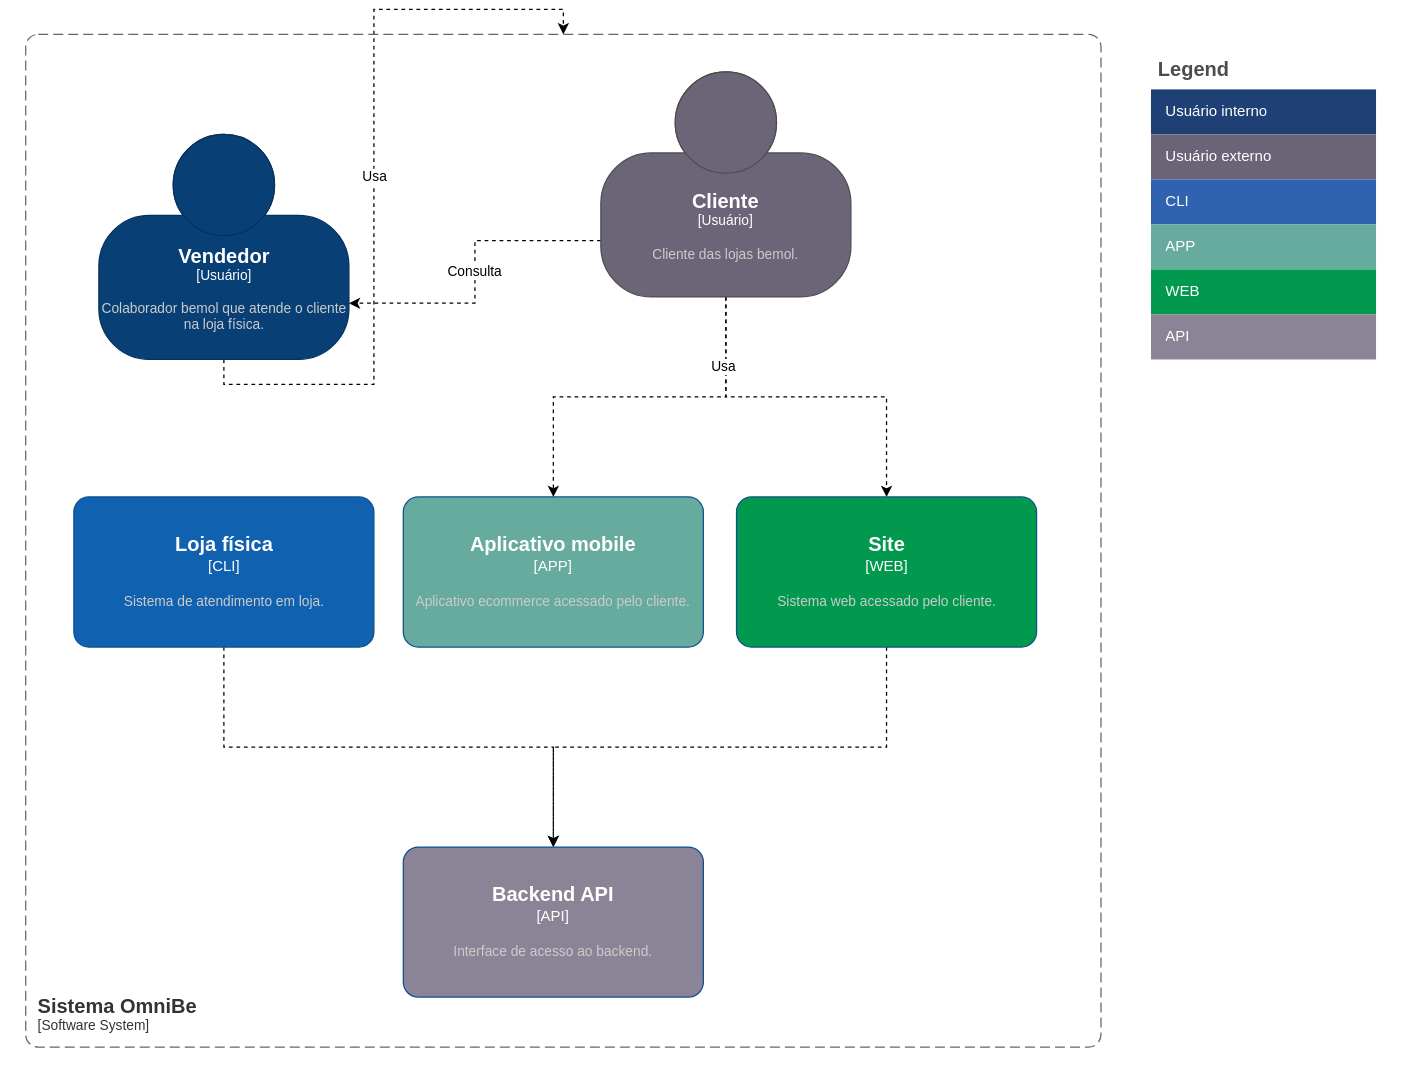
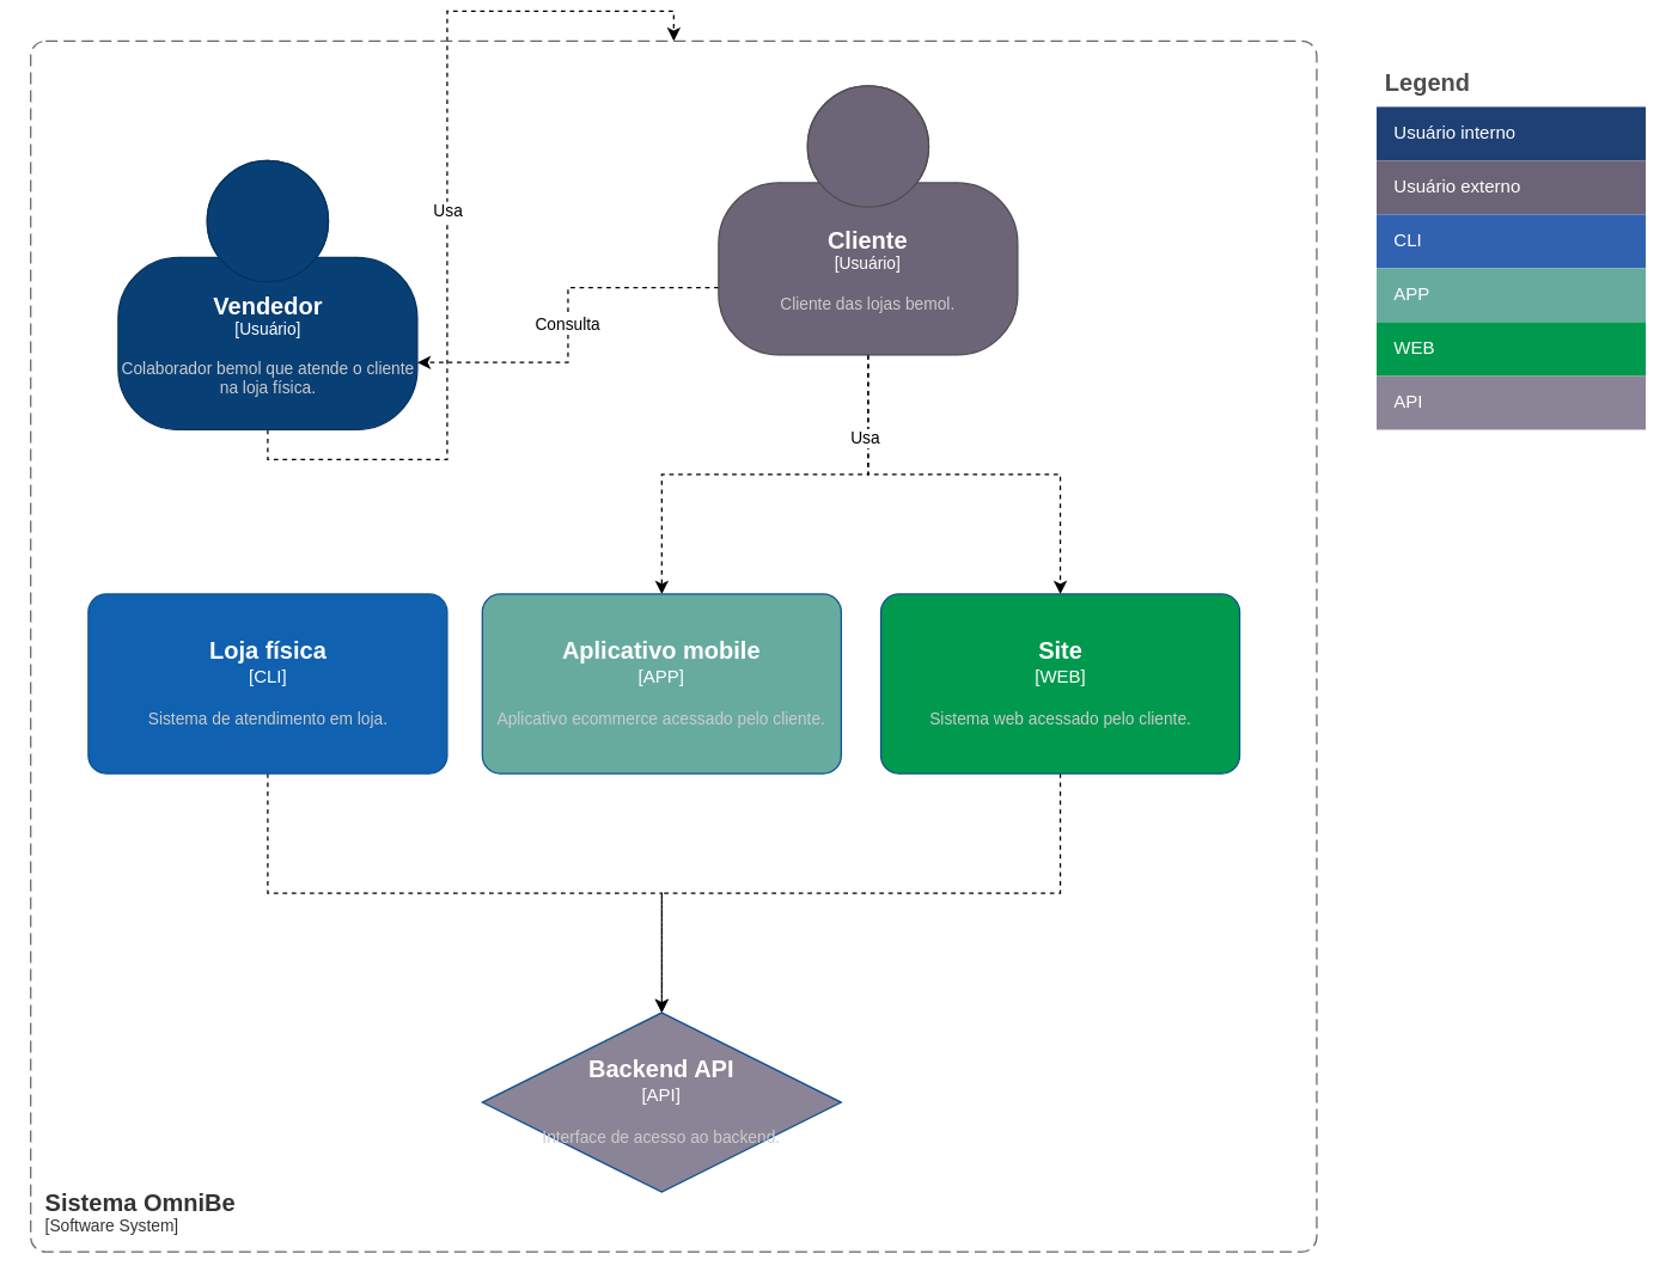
- <mxCell id="14" value="&lt;font style=&quot;font-size: 16px&quot;&gt;&lt;b&gt;Backend API&lt;/b&gt;&lt;/font&gt;&lt;div&gt;[API]&lt;/div&gt;&lt;br&gt;&lt;div&gt;&lt;font style=&quot;font-size: 11px&quot;&gt;&lt;font color=&quot;#cccccc&quot;&gt;Interface de acesso ao backend.&lt;/font&gt;&lt;/div&gt;" style="rounded=1;whiteSpace=wrap;html=1;labelBackgroundColor=none;fillColor=#8B8496;fontColor=#ffffff;align=center;arcSize=10;strokeColor=#0D5091;metaEdit=1;resizable=0;points=[[0.25,0,0],[0.5,0,0],[0.75,0,0],[1,0.25,0],[1,0.5,0],[1,0.75,0],[0.75,1,0],[0.5,1,0],[0.25,1,0],[0,0.75,0],[0,0.5,0],[0,0.25,0]];" parent="1" vertex="1"><mxGeometry x="322" y="670" width="240" height="120" as="geometry" /></mxCell>
+ <mxCell id="14" value="&lt;font style=&quot;font-size: 16px&quot;&gt;&lt;b&gt;Backend API&lt;/b&gt;&lt;/font&gt;&lt;div&gt;[API]&lt;/div&gt;&lt;br&gt;&lt;div&gt;&lt;font style=&quot;font-size: 11px&quot;&gt;&lt;font color=&quot;#cccccc&quot;&gt;Interface de acesso ao backend.&lt;/font&gt;&lt;/div&gt;" style="rhombus;whiteSpace=wrap;html=1;labelBackgroundColor=none;fillColor=#8B8496;fontColor=#ffffff;align=center;arcSize=10;strokeColor=#0D5091;metaEdit=1;resizable=0;points=[[0.25,0,0],[0.5,0,0],[0.75,0,0],[1,0.25,0],[1,0.5,0],[1,0.75,0],[0.75,1,0],[0.5,1,0],[0.25,1,0],[0,0.75,0],[0,0.5,0],[0,0.25,0]];" parent="1" vertex="1"><mxGeometry x="322" y="670" width="240" height="120" as="geometry" /></mxCell>
